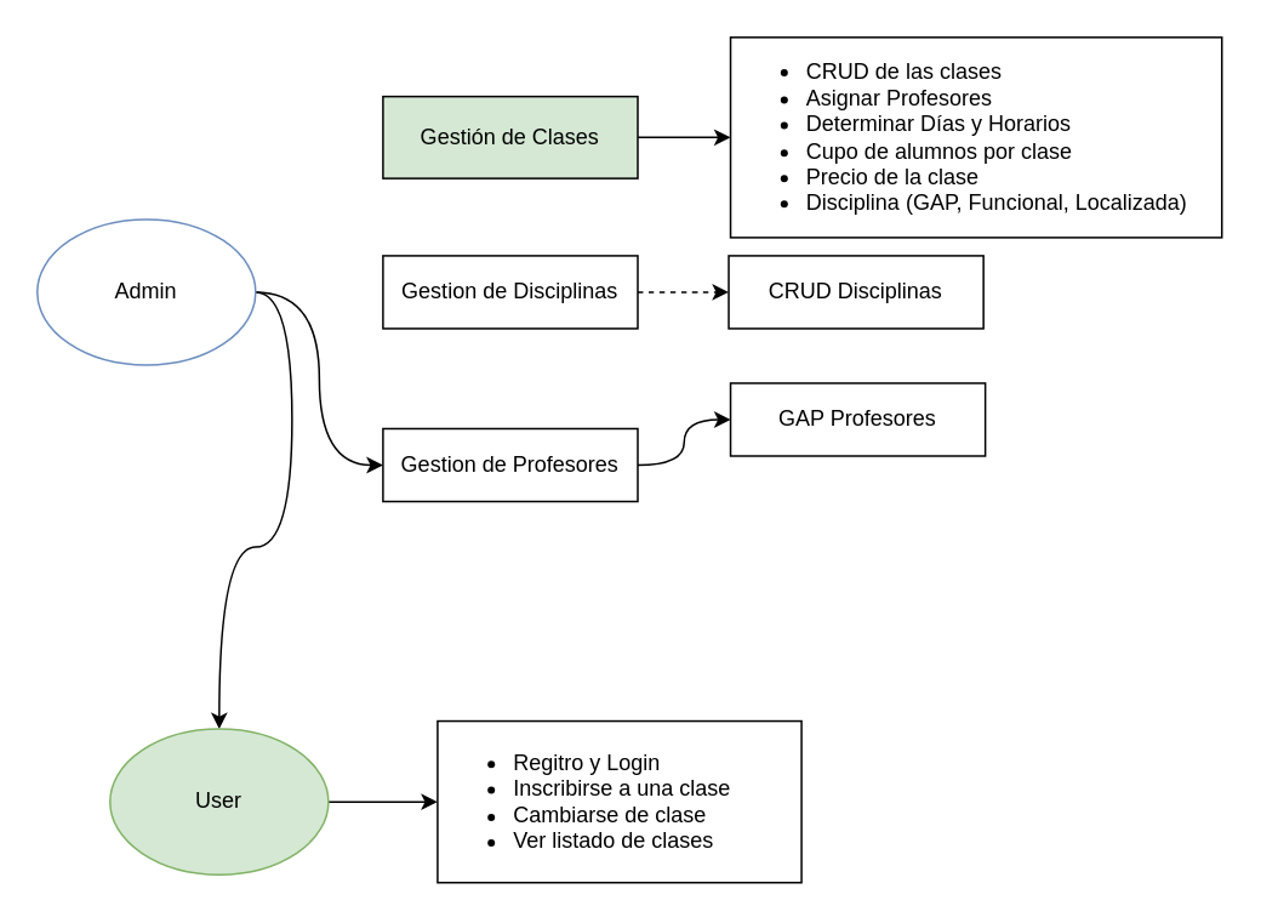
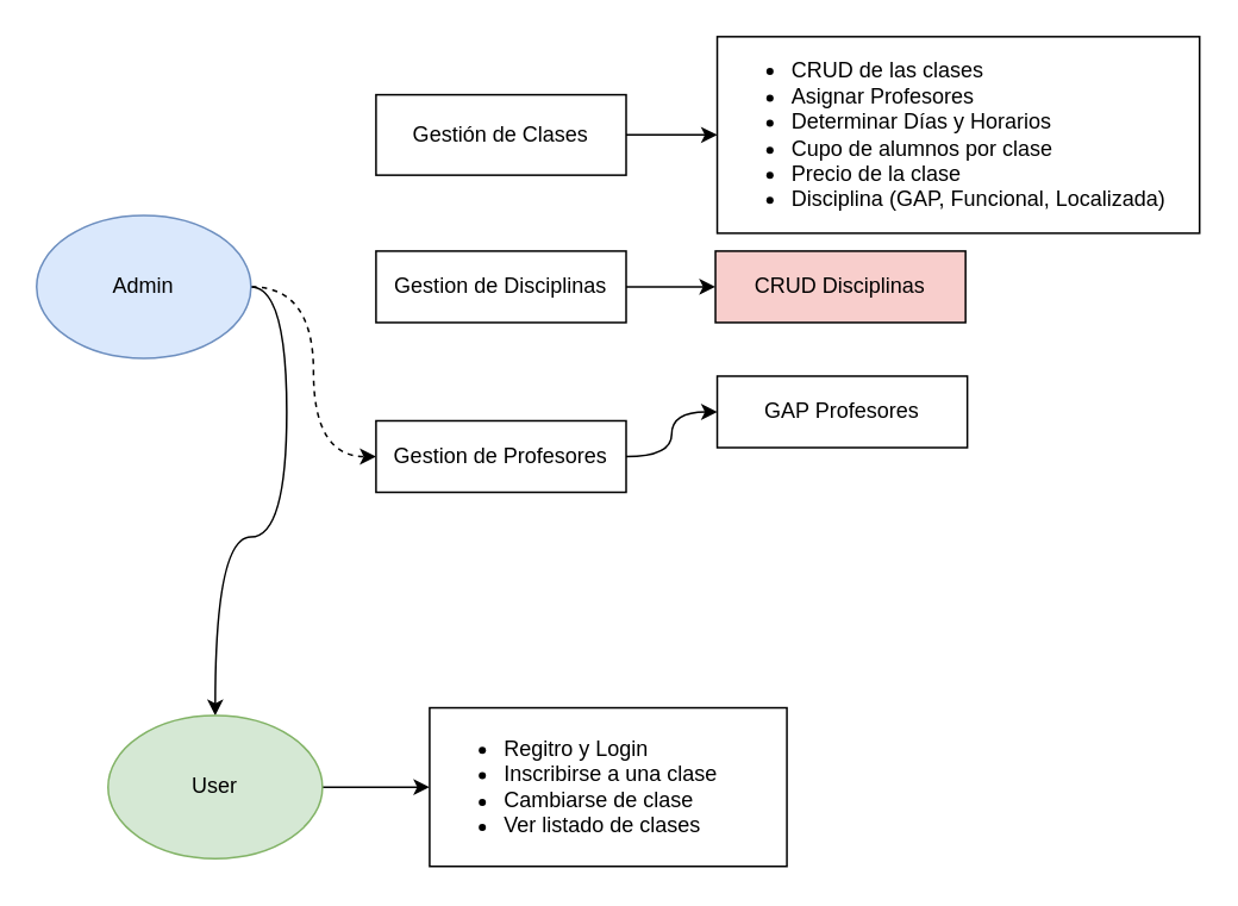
- <mxCell id="6" value="Gestión de Clases" style="whiteSpace=wrap;html=1;fillColor=#d5e8d4;" parent="1" vertex="1"><mxGeometry x="210" y="52.5" width="140" height="45" as="geometry" /></mxCell>
+ <mxCell id="6" value="Gestión de Clases" style="whiteSpace=wrap;html=1;" parent="1" vertex="1"><mxGeometry x="210" y="52.5" width="140" height="45" as="geometry" /></mxCell>
- <mxCell id="4" value="Admin" style="ellipse;whiteSpace=wrap;html=1;fillColor=#ffffff;strokeColor=#6c8ebf;" parent="1" vertex="1"><mxGeometry x="20" y="120" width="120" height="80" as="geometry" /></mxCell>
+ <mxCell id="4" value="Admin" style="ellipse;whiteSpace=wrap;html=1;fillColor=#dae8fc;strokeColor=#6c8ebf;" parent="1" vertex="1"><mxGeometry x="20" y="120" width="120" height="80" as="geometry" /></mxCell>
- <mxCell id="10" value="" style="edgeStyle=orthogonalEdgeStyle;curved=1;rounded=0;orthogonalLoop=1;jettySize=auto;html=1;dashed=1;" parent="1" source="11" target="12" edge="1"><mxGeometry relative="1" as="geometry" /></mxCell>
+ <mxCell id="10" value="" style="edgeStyle=orthogonalEdgeStyle;curved=1;rounded=0;orthogonalLoop=1;jettySize=auto;html=1;" parent="1" source="11" target="12" edge="1"><mxGeometry relative="1" as="geometry" /></mxCell>
- <mxCell id="12" value="CRUD Disciplinas" style="whiteSpace=wrap;html=1;" parent="1" vertex="1"><mxGeometry x="400" y="140" width="140" height="40" as="geometry" /></mxCell>
+ <mxCell id="12" value="CRUD Disciplinas" style="whiteSpace=wrap;html=1;fillColor=#f8cecc;" parent="1" vertex="1"><mxGeometry x="400" y="140" width="140" height="40" as="geometry" /></mxCell>
- <mxCell id="2" value="" style="edgeStyle=orthogonalEdgeStyle;rounded=0;orthogonalLoop=1;jettySize=auto;html=1;curved=1;exitX=1;exitY=0.5;exitDx=0;exitDy=0;entryX=0;entryY=0.5;entryDx=0;entryDy=0;" parent="1" source="4" target="8" edge="1"><mxGeometry relative="1" as="geometry"><mxPoint x="150" y="190" as="sourcePoint" /></mxGeometry></mxCell>
+ <mxCell id="2" value="" style="edgeStyle=orthogonalEdgeStyle;rounded=0;orthogonalLoop=1;jettySize=auto;html=1;curved=1;exitX=1;exitY=0.5;exitDx=0;exitDy=0;entryX=0;entryY=0.5;entryDx=0;entryDy=0;dashed=1;" parent="1" source="4" target="8" edge="1"><mxGeometry relative="1" as="geometry"><mxPoint x="150" y="190" as="sourcePoint" /></mxGeometry></mxCell>
